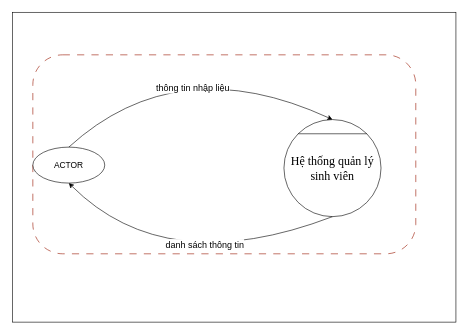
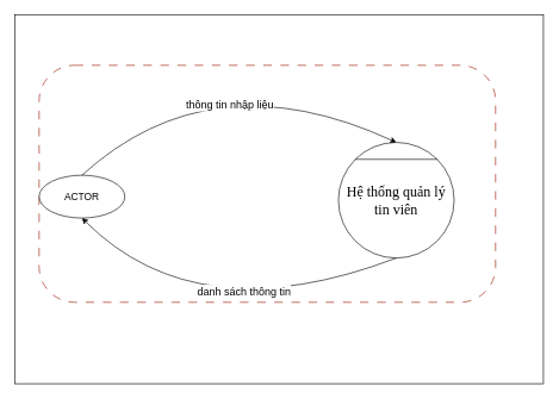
- <mxCell id="5" value="&lt;div&gt;&lt;span style=&quot;font-family: &amp;quot;Times New Roman&amp;quot;;&quot;&gt;&lt;font color=&quot;#000000&quot; style=&quot;font-size: 20px;&quot;&gt;Hệ thống quản lý sinh viên&lt;/font&gt;&lt;/span&gt;&lt;/div&gt;" style="ellipse;whiteSpace=wrap;html=1;aspect=fixed;" parent="4" vertex="1"><mxGeometry width="162" height="162" as="geometry" /></mxCell>
+ <mxCell id="5" value="&lt;div&gt;&lt;span style=&quot;font-family: &amp;quot;Times New Roman&amp;quot;;&quot;&gt;&lt;font color=&quot;#000000&quot; style=&quot;font-size: 20px;&quot;&gt;Hệ thống quản lý tin viên&lt;/font&gt;&lt;/span&gt;&lt;/div&gt;" style="ellipse;whiteSpace=wrap;html=1;aspect=fixed;" parent="4" vertex="1"><mxGeometry width="162" height="162" as="geometry" /></mxCell>
